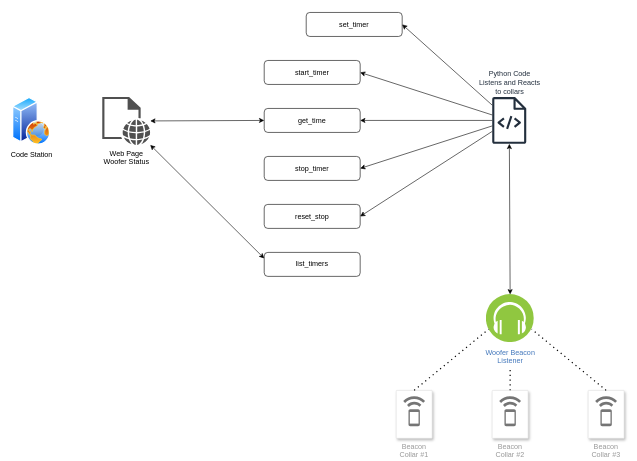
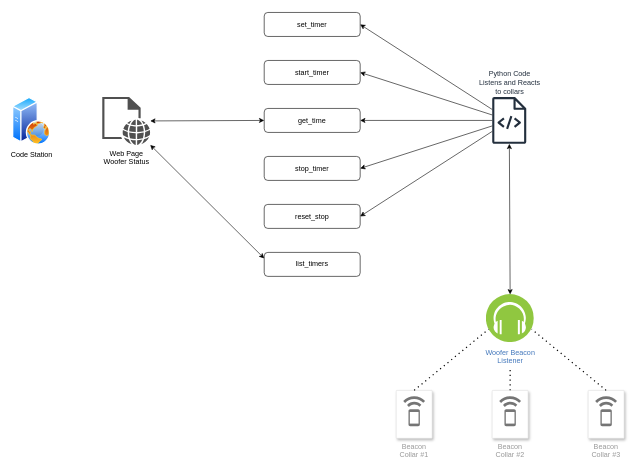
- <mxCell id="2" value="set_timer" style="rounded=1;whiteSpace=wrap;html=1;" vertex="1" parent="1"><mxGeometry x="510" y="20" width="160" height="40" as="geometry" /></mxCell>
+ <mxCell id="2" value="set_timer" style="rounded=1;whiteSpace=wrap;html=1;" vertex="1" parent="1"><mxGeometry x="440" y="20" width="160" height="40" as="geometry" /></mxCell>
